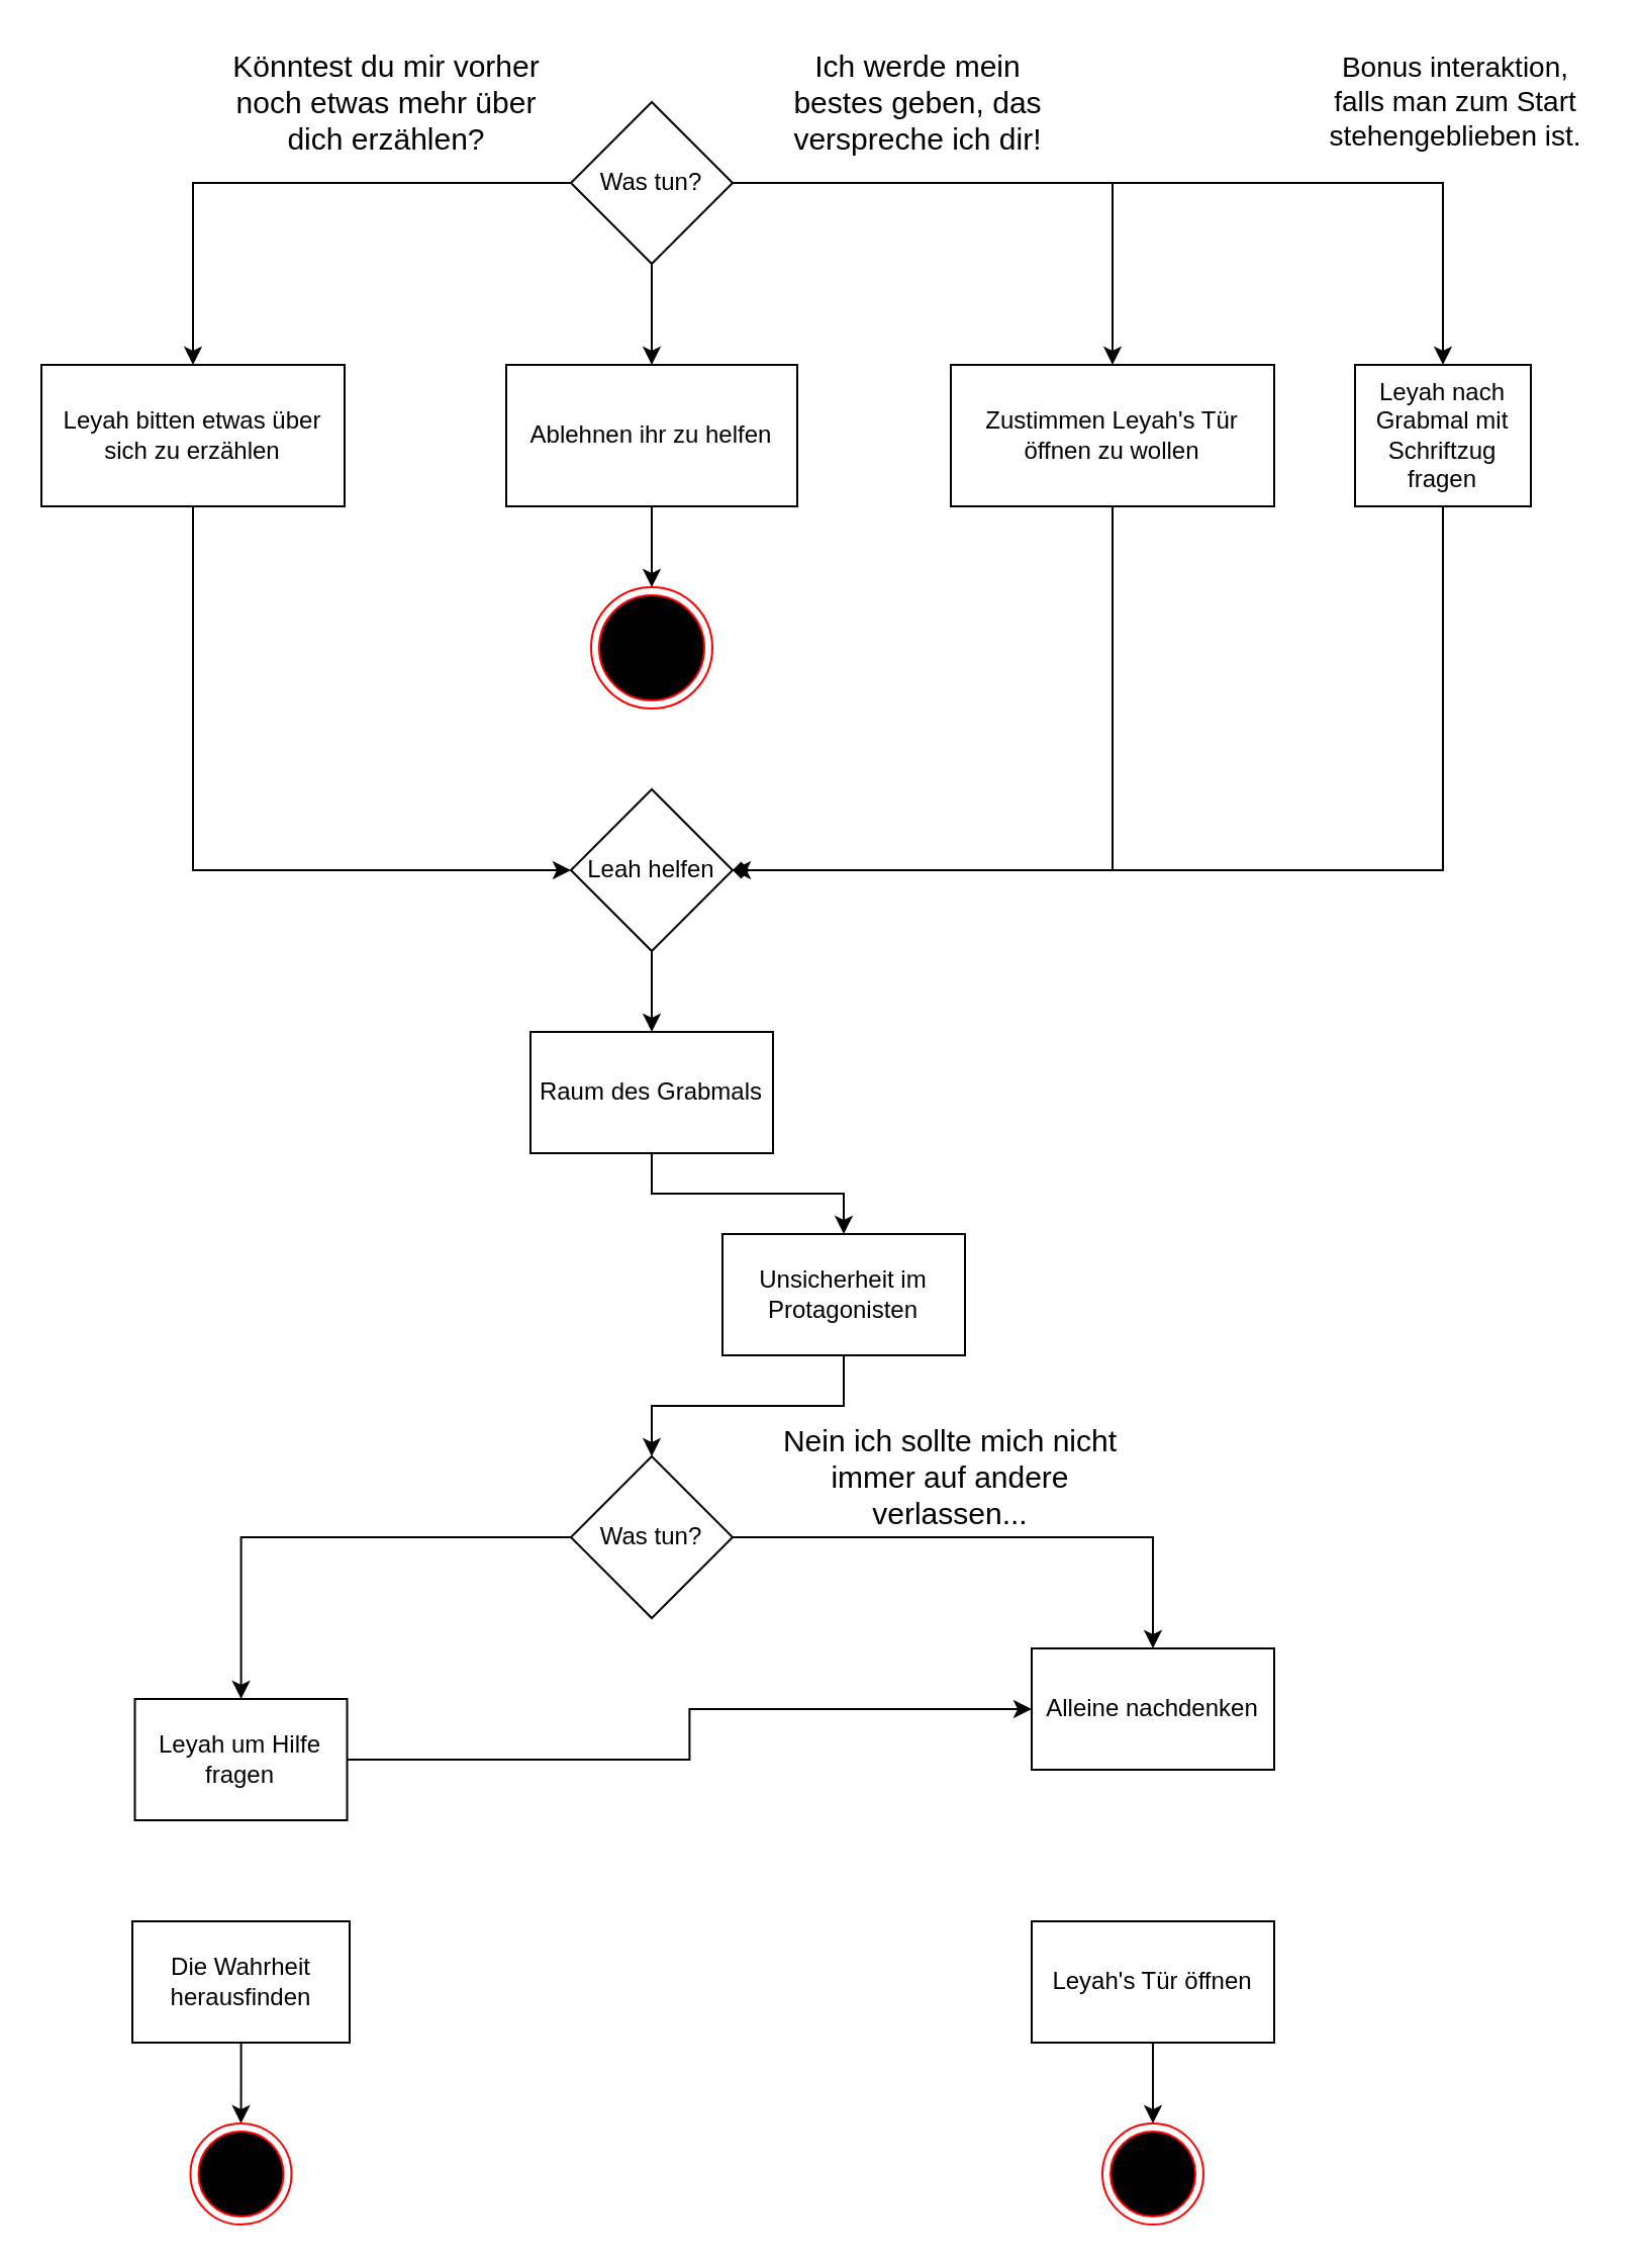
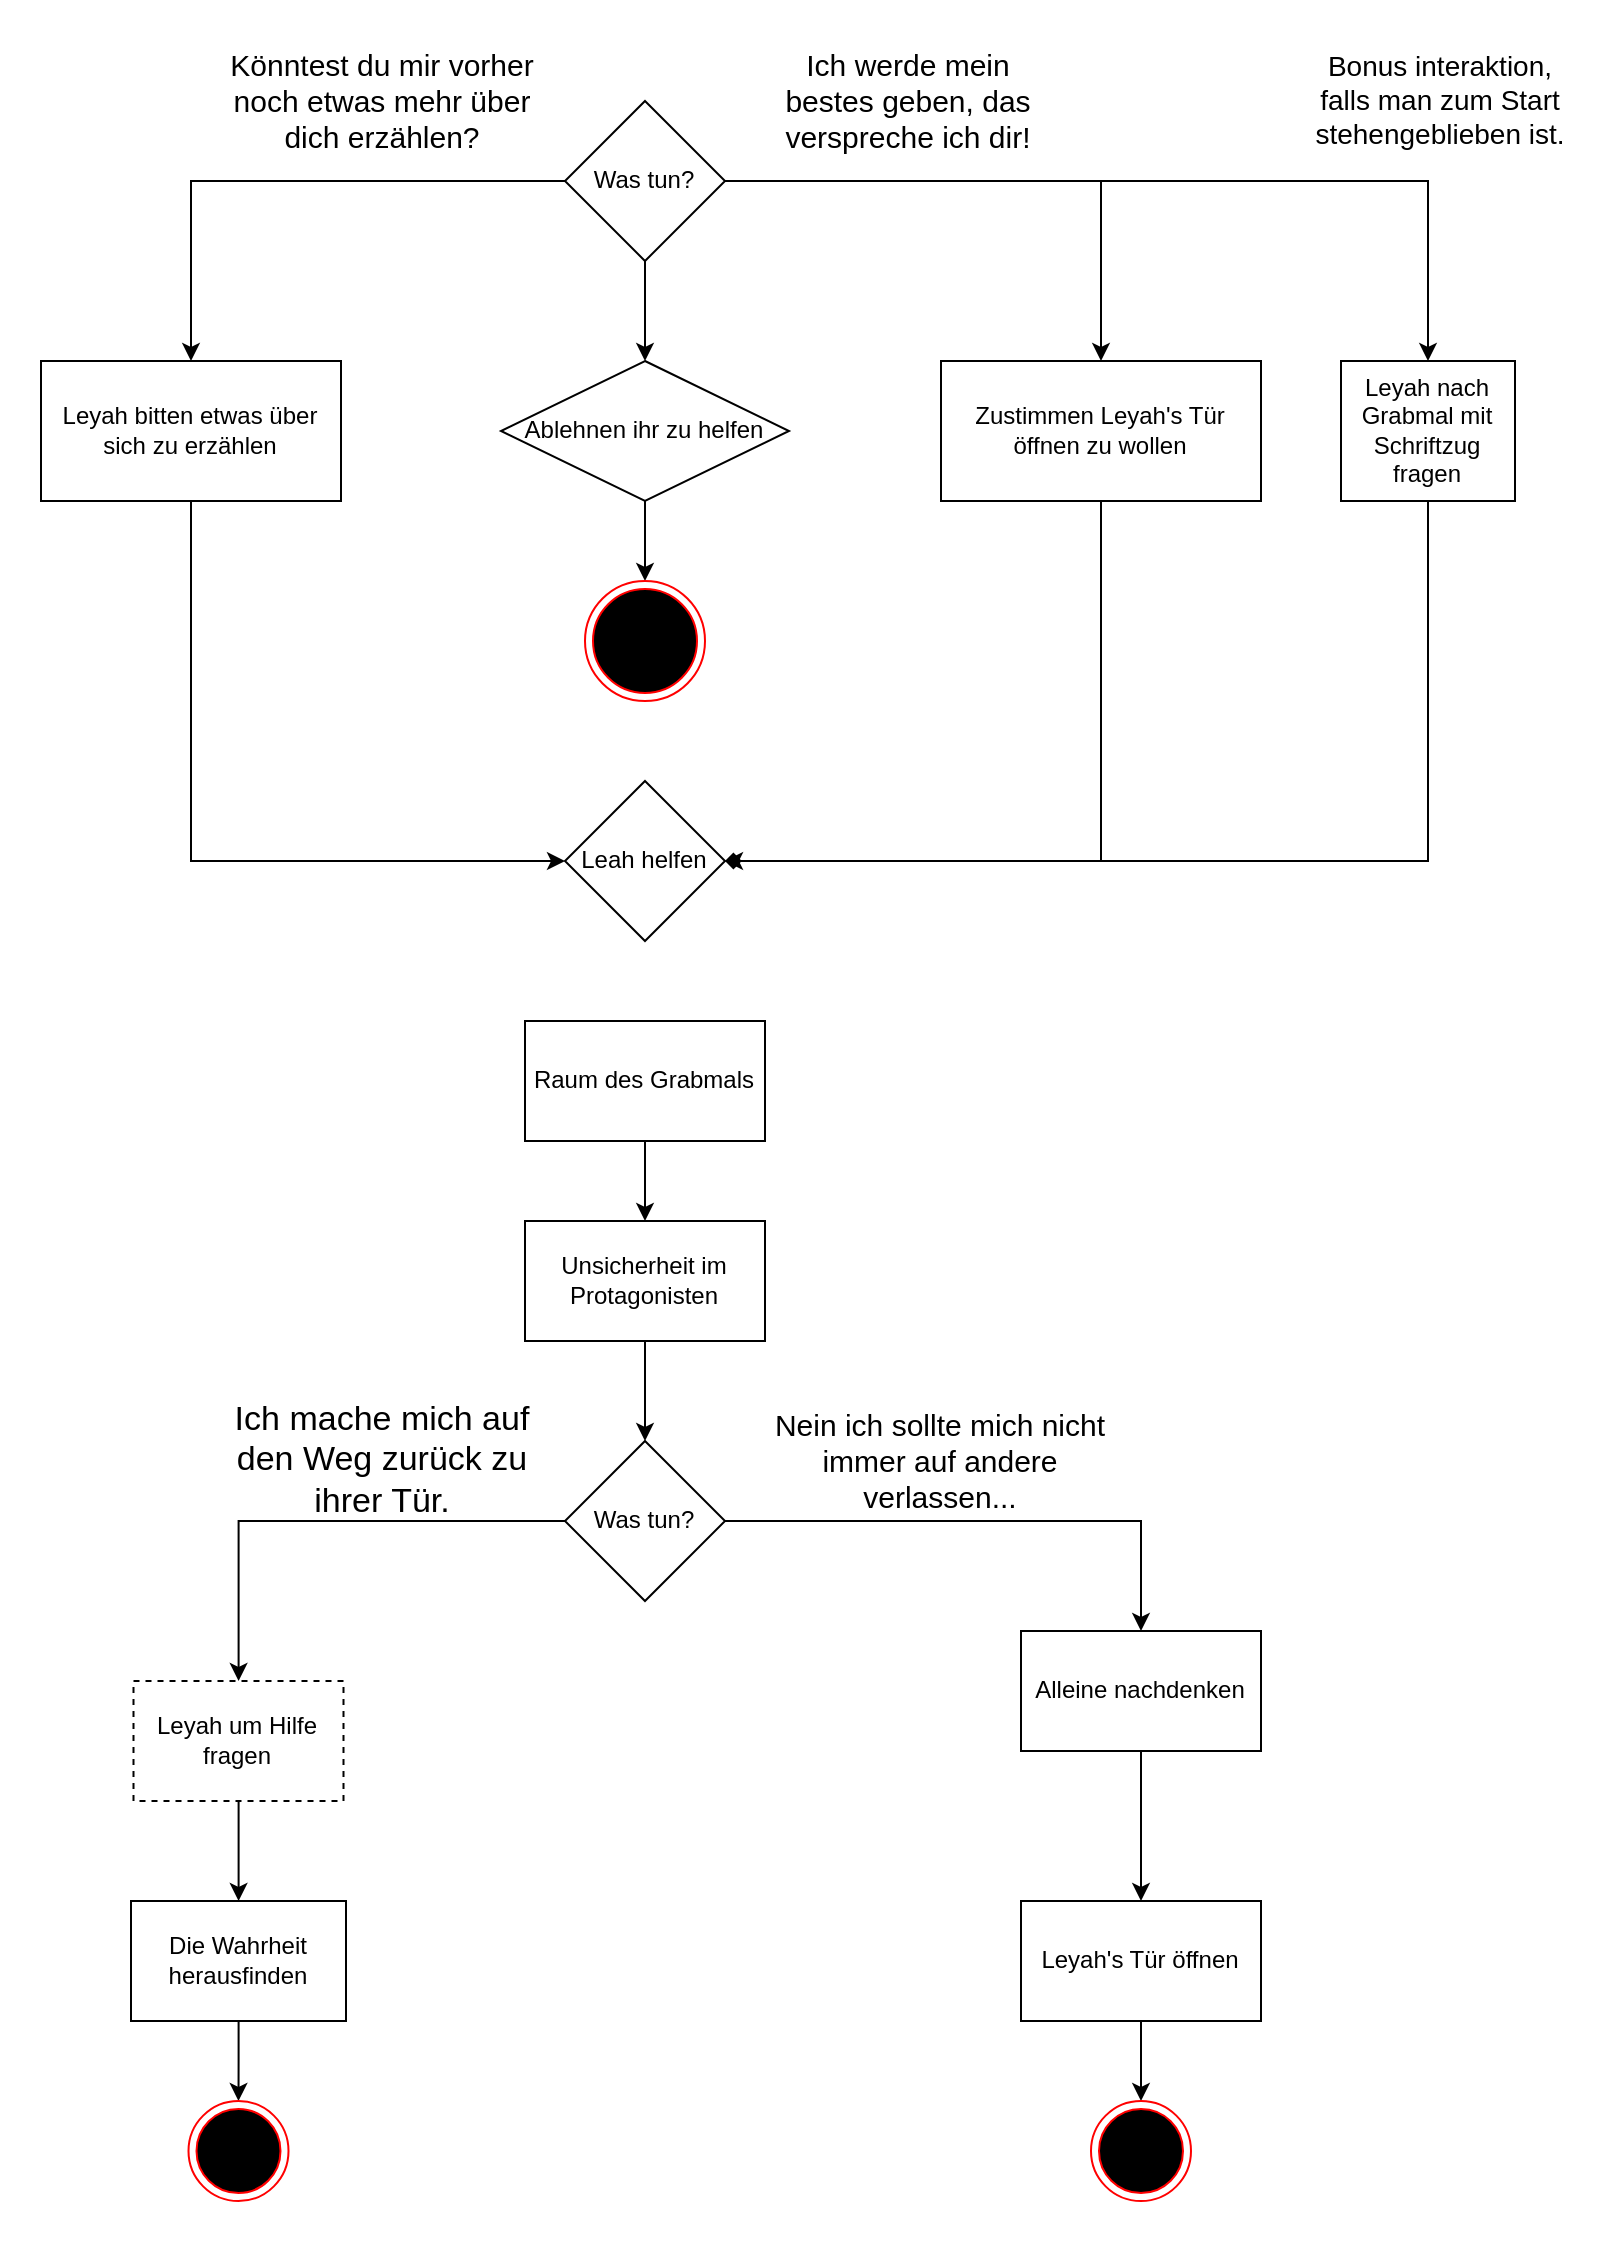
- <mxCell id="8" value="Ablehnen ihr zu helfen" style="whiteSpace=wrap;html=1;" vertex="1" parent="1"><mxGeometry x="250" y="180" width="144" height="70" as="geometry" /></mxCell>
+ <mxCell id="8" value="Ablehnen ihr zu helfen" style="rhombus;whiteSpace=wrap;html=1;" vertex="1" parent="1"><mxGeometry x="250" y="180" width="144" height="70" as="geometry" /></mxCell>
- <mxCell id="9" value="" style="edgeStyle=orthogonalEdgeStyle;rounded=0;orthogonalLoop=1;jettySize=auto;html=1;fontSize=31;fontColor=#FF6666;" edge="1" parent="1" source="10" target="16"><mxGeometry relative="1" as="geometry" /></mxCell>
- <mxCell id="24" value="Unsicherheit im Protagonisten" style="whiteSpace=wrap;html=1;" vertex="1" parent="1"><mxGeometry x="357" y="610" width="120" height="60" as="geometry" /></mxCell>
+ <mxCell id="24" value="Unsicherheit im Protagonisten" style="whiteSpace=wrap;html=1;" vertex="1" parent="1"><mxGeometry x="262" y="610" width="120" height="60" as="geometry" /></mxCell>
+ <mxCell id="33" value="&lt;font style=&quot;font-size: 17px&quot;&gt;Ich mache mich auf den Weg zurück zu ihrer Tür.&lt;/font&gt;" style="text;html=1;strokeColor=none;fillColor=none;align=center;verticalAlign=middle;whiteSpace=wrap;rounded=0;fontSize=8;" vertex="1" parent="1"><mxGeometry x="100" y="700" width="182" height="60" as="geometry" /></mxCell>
- <mxCell id="28" value="" style="edgeStyle=orthogonalEdgeStyle;rounded=0;orthogonalLoop=1;jettySize=auto;html=1;fontSize=15;fontColor=#000000;" edge="1" parent="1" source="29" target="31"><mxGeometry relative="1" as="geometry" /></mxCell>
+ <mxCell id="28" value="" style="edgeStyle=orthogonalEdgeStyle;rounded=0;orthogonalLoop=1;jettySize=auto;html=1;fontSize=15;fontColor=#000000;" edge="1" parent="1" source="29" target="35"><mxGeometry relative="1" as="geometry" /></mxCell>
- <mxCell id="29" value="Leyah um Hilfe fragen" style="whiteSpace=wrap;html=1;" vertex="1" parent="1"><mxGeometry x="66.25" y="840" width="105" height="60" as="geometry" /></mxCell>
+ <mxCell id="29" value="Leyah um Hilfe fragen" style="whiteSpace=wrap;html=1;dashed=1;" vertex="1" parent="1"><mxGeometry x="66.25" y="840" width="105" height="60" as="geometry" /></mxCell>
+ <mxCell id="30" value="" style="edgeStyle=orthogonalEdgeStyle;rounded=0;orthogonalLoop=1;jettySize=auto;html=1;fontSize=15;fontColor=#000000;" edge="1" parent="1" source="31" target="38"><mxGeometry relative="1" as="geometry" /></mxCell>
